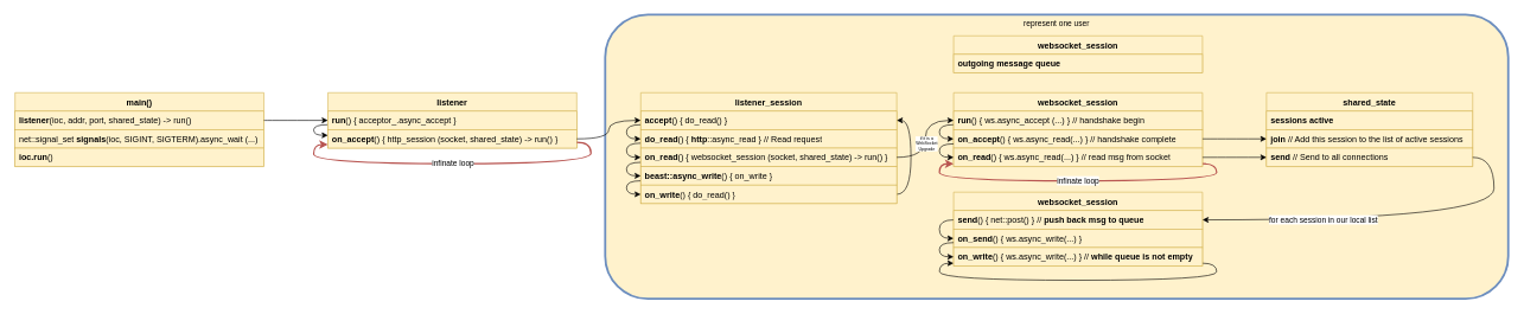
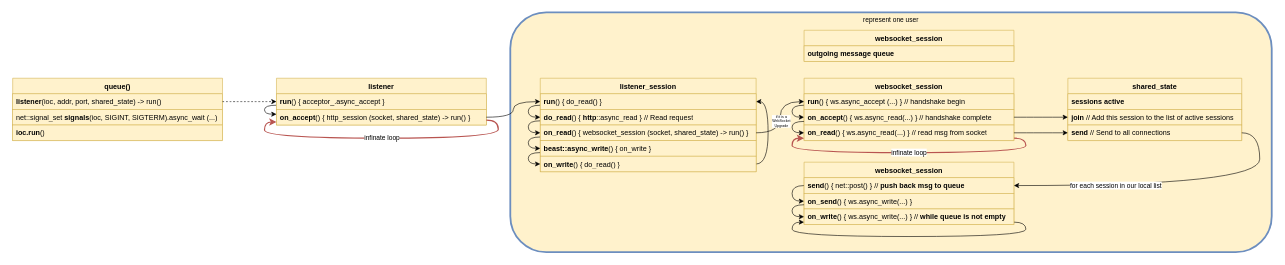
- <mxCell id="3" value="main()" style="swimlane;fontStyle=1;align=center;verticalAlign=top;childLayout=stackLayout;horizontal=1;startSize=26;horizontalStack=0;resizeParent=1;resizeParentMax=0;resizeLast=0;collapsible=1;marginBottom=0;whiteSpace=wrap;html=1;fillColor=#fff2cc;strokeColor=#d6b656;" vertex="1" parent="1"><mxGeometry y="130" width="350" height="104" as="geometry" x="20" /></mxCell>
+ <mxCell id="3" value="queue()" style="swimlane;fontStyle=1;align=center;verticalAlign=top;childLayout=stackLayout;horizontal=1;startSize=26;horizontalStack=0;resizeParent=1;resizeParentMax=0;resizeLast=0;collapsible=1;marginBottom=0;whiteSpace=wrap;html=1;fillColor=#fff2cc;strokeColor=#d6b656;" vertex="1" parent="1"><mxGeometry y="130" width="350" height="104" as="geometry" x="20" /></mxCell>
- <mxCell id="23" style="edgeStyle=orthogonalEdgeStyle;rounded=0;orthogonalLoop=1;jettySize=auto;html=1;curved=1;" edge="1" parent="1" source="4" target="9"><mxGeometry relative="1" as="geometry" /></mxCell>
+ <mxCell id="23" style="edgeStyle=orthogonalEdgeStyle;rounded=0;orthogonalLoop=1;jettySize=auto;html=1;curved=1;dashed=1;" edge="1" parent="1" source="4" target="9"><mxGeometry relative="1" as="geometry" /></mxCell>
- <mxCell id="14" value="&lt;b&gt;accept&lt;/b&gt;() { do_read() }" style="text;strokeColor=#d6b656;fillColor=#fff2cc;align=left;verticalAlign=top;spacingLeft=4;spacingRight=4;overflow=hidden;rotatable=0;points=[[0,0.5],[1,0.5]];portConstraint=eastwest;whiteSpace=wrap;html=1;" vertex="1" parent="12"><mxGeometry y="26" width="360" height="26" as="geometry" /></mxCell>
+ <mxCell id="14" value="&lt;b&gt;run&lt;/b&gt;() { do_read() }" style="text;strokeColor=#d6b656;fillColor=#fff2cc;align=left;verticalAlign=top;spacingLeft=4;spacingRight=4;overflow=hidden;rotatable=0;points=[[0,0.5],[1,0.5]];portConstraint=eastwest;whiteSpace=wrap;html=1;" vertex="1" parent="12"><mxGeometry y="26" width="360" height="26" as="geometry" /></mxCell>
